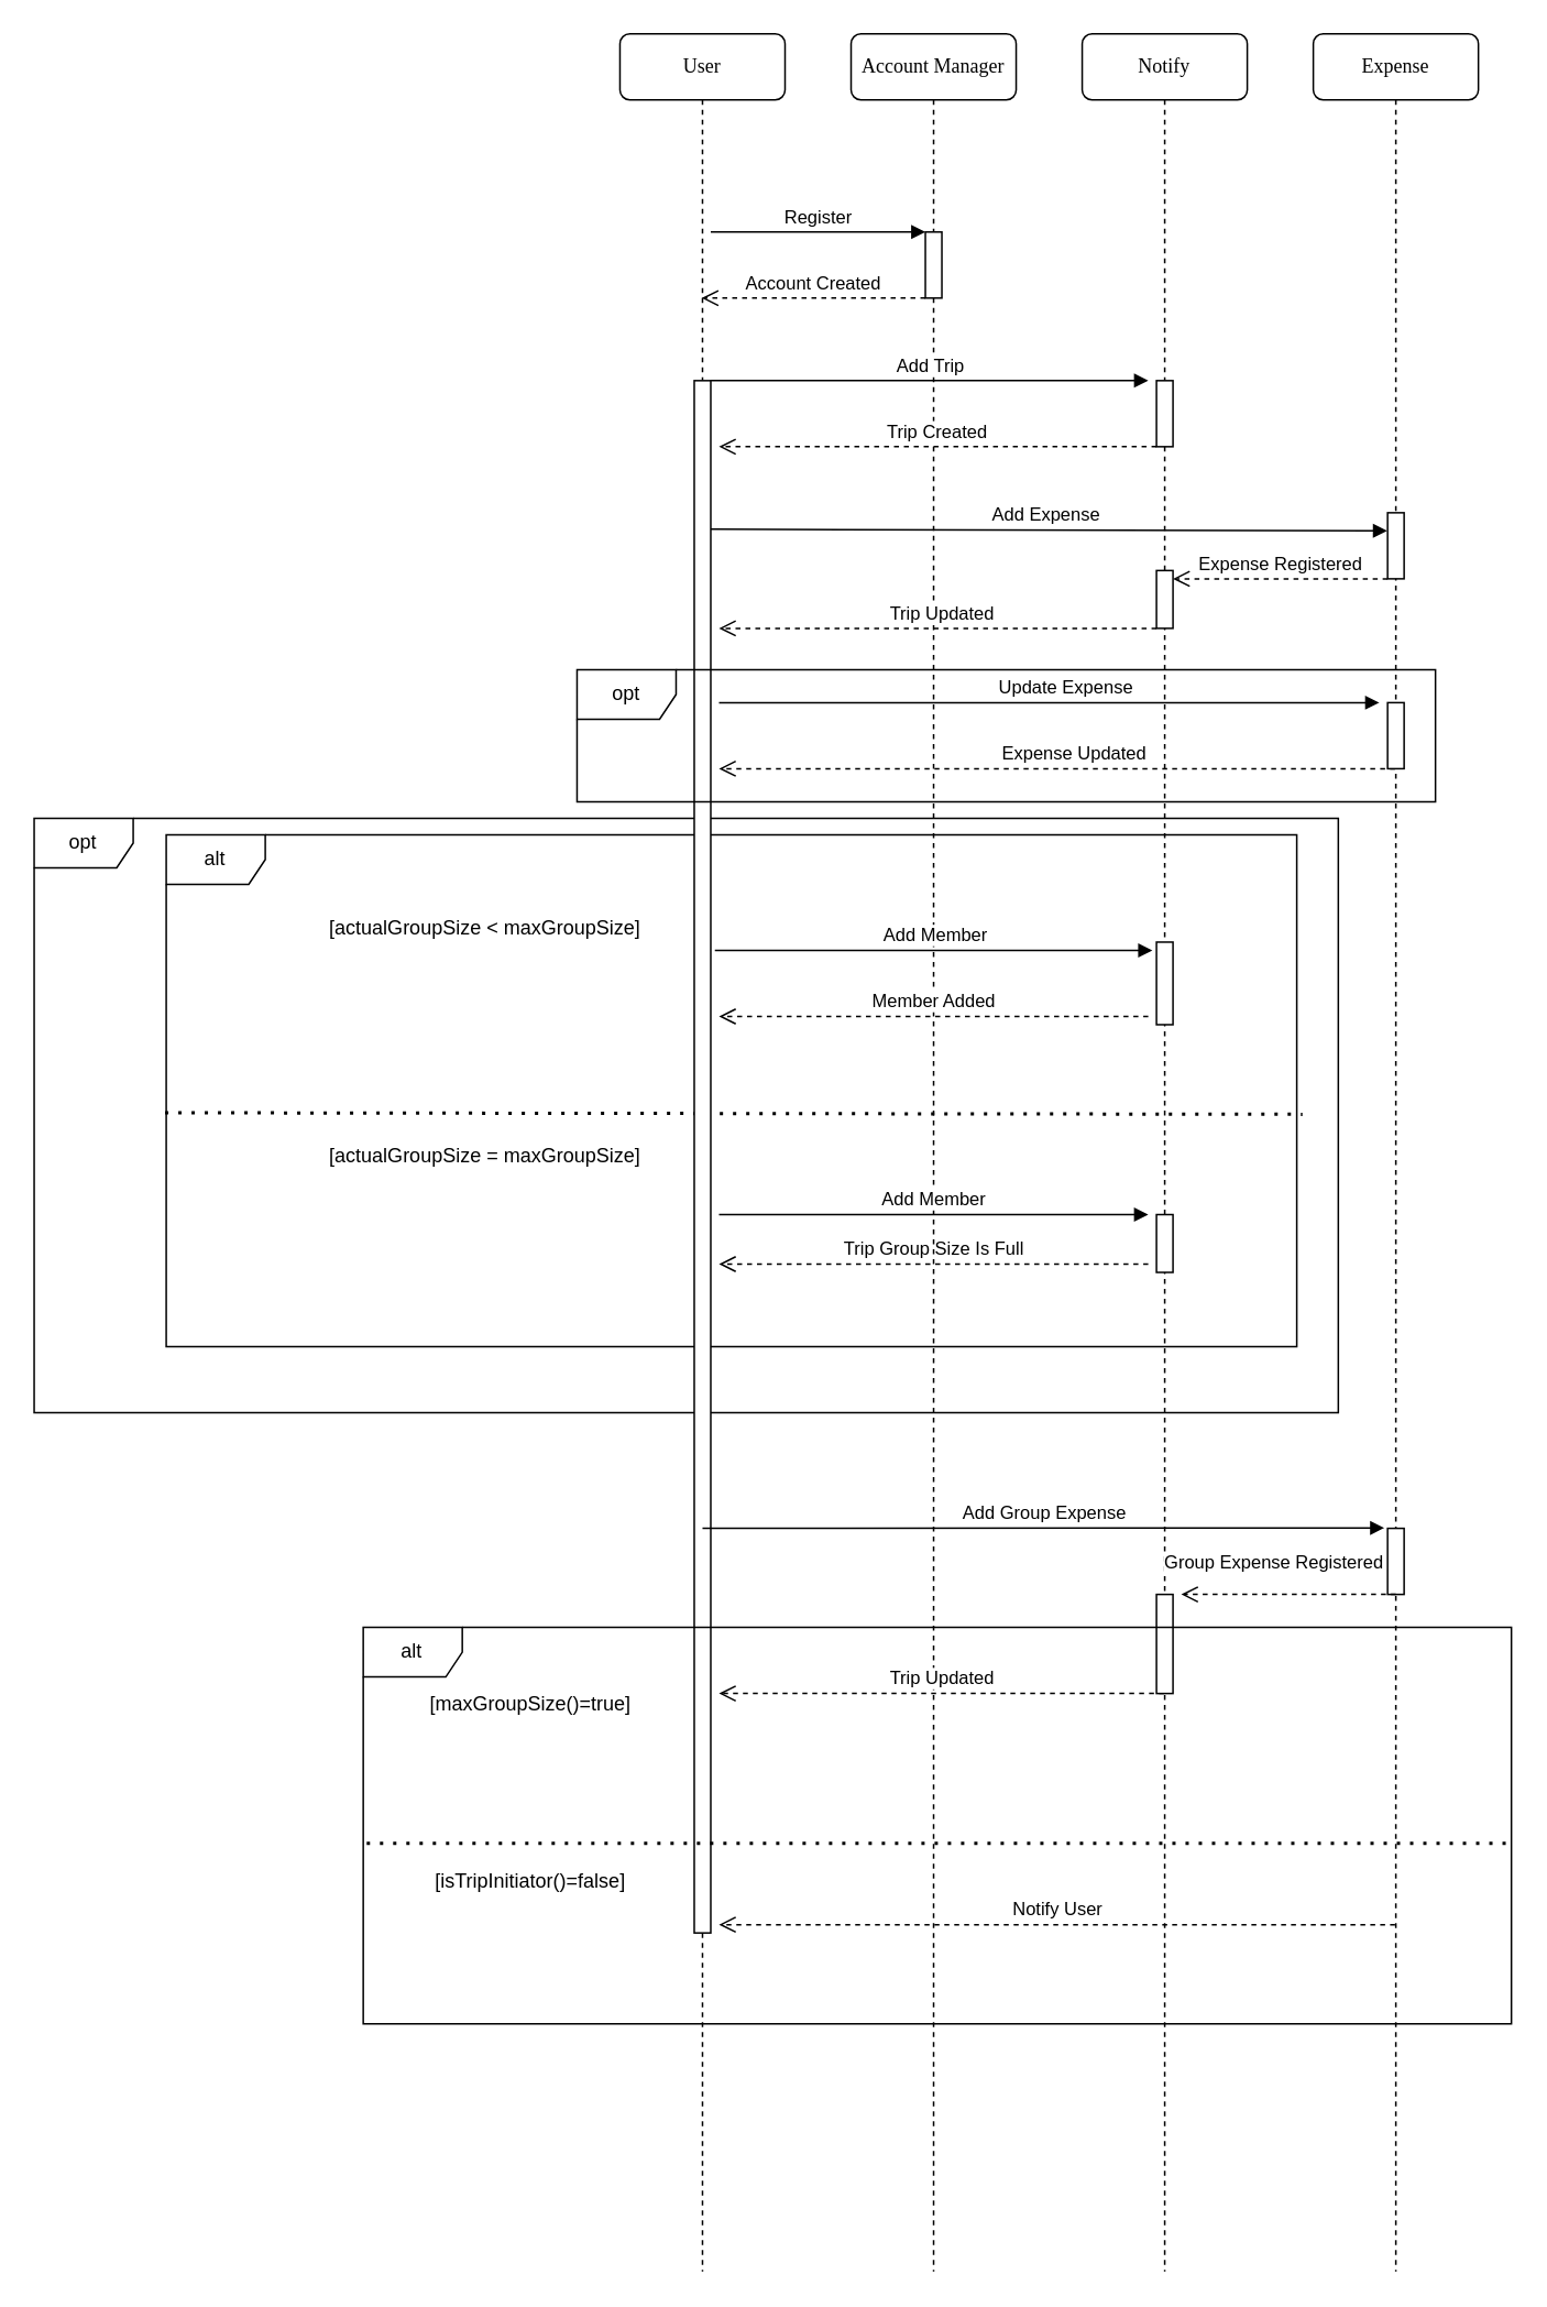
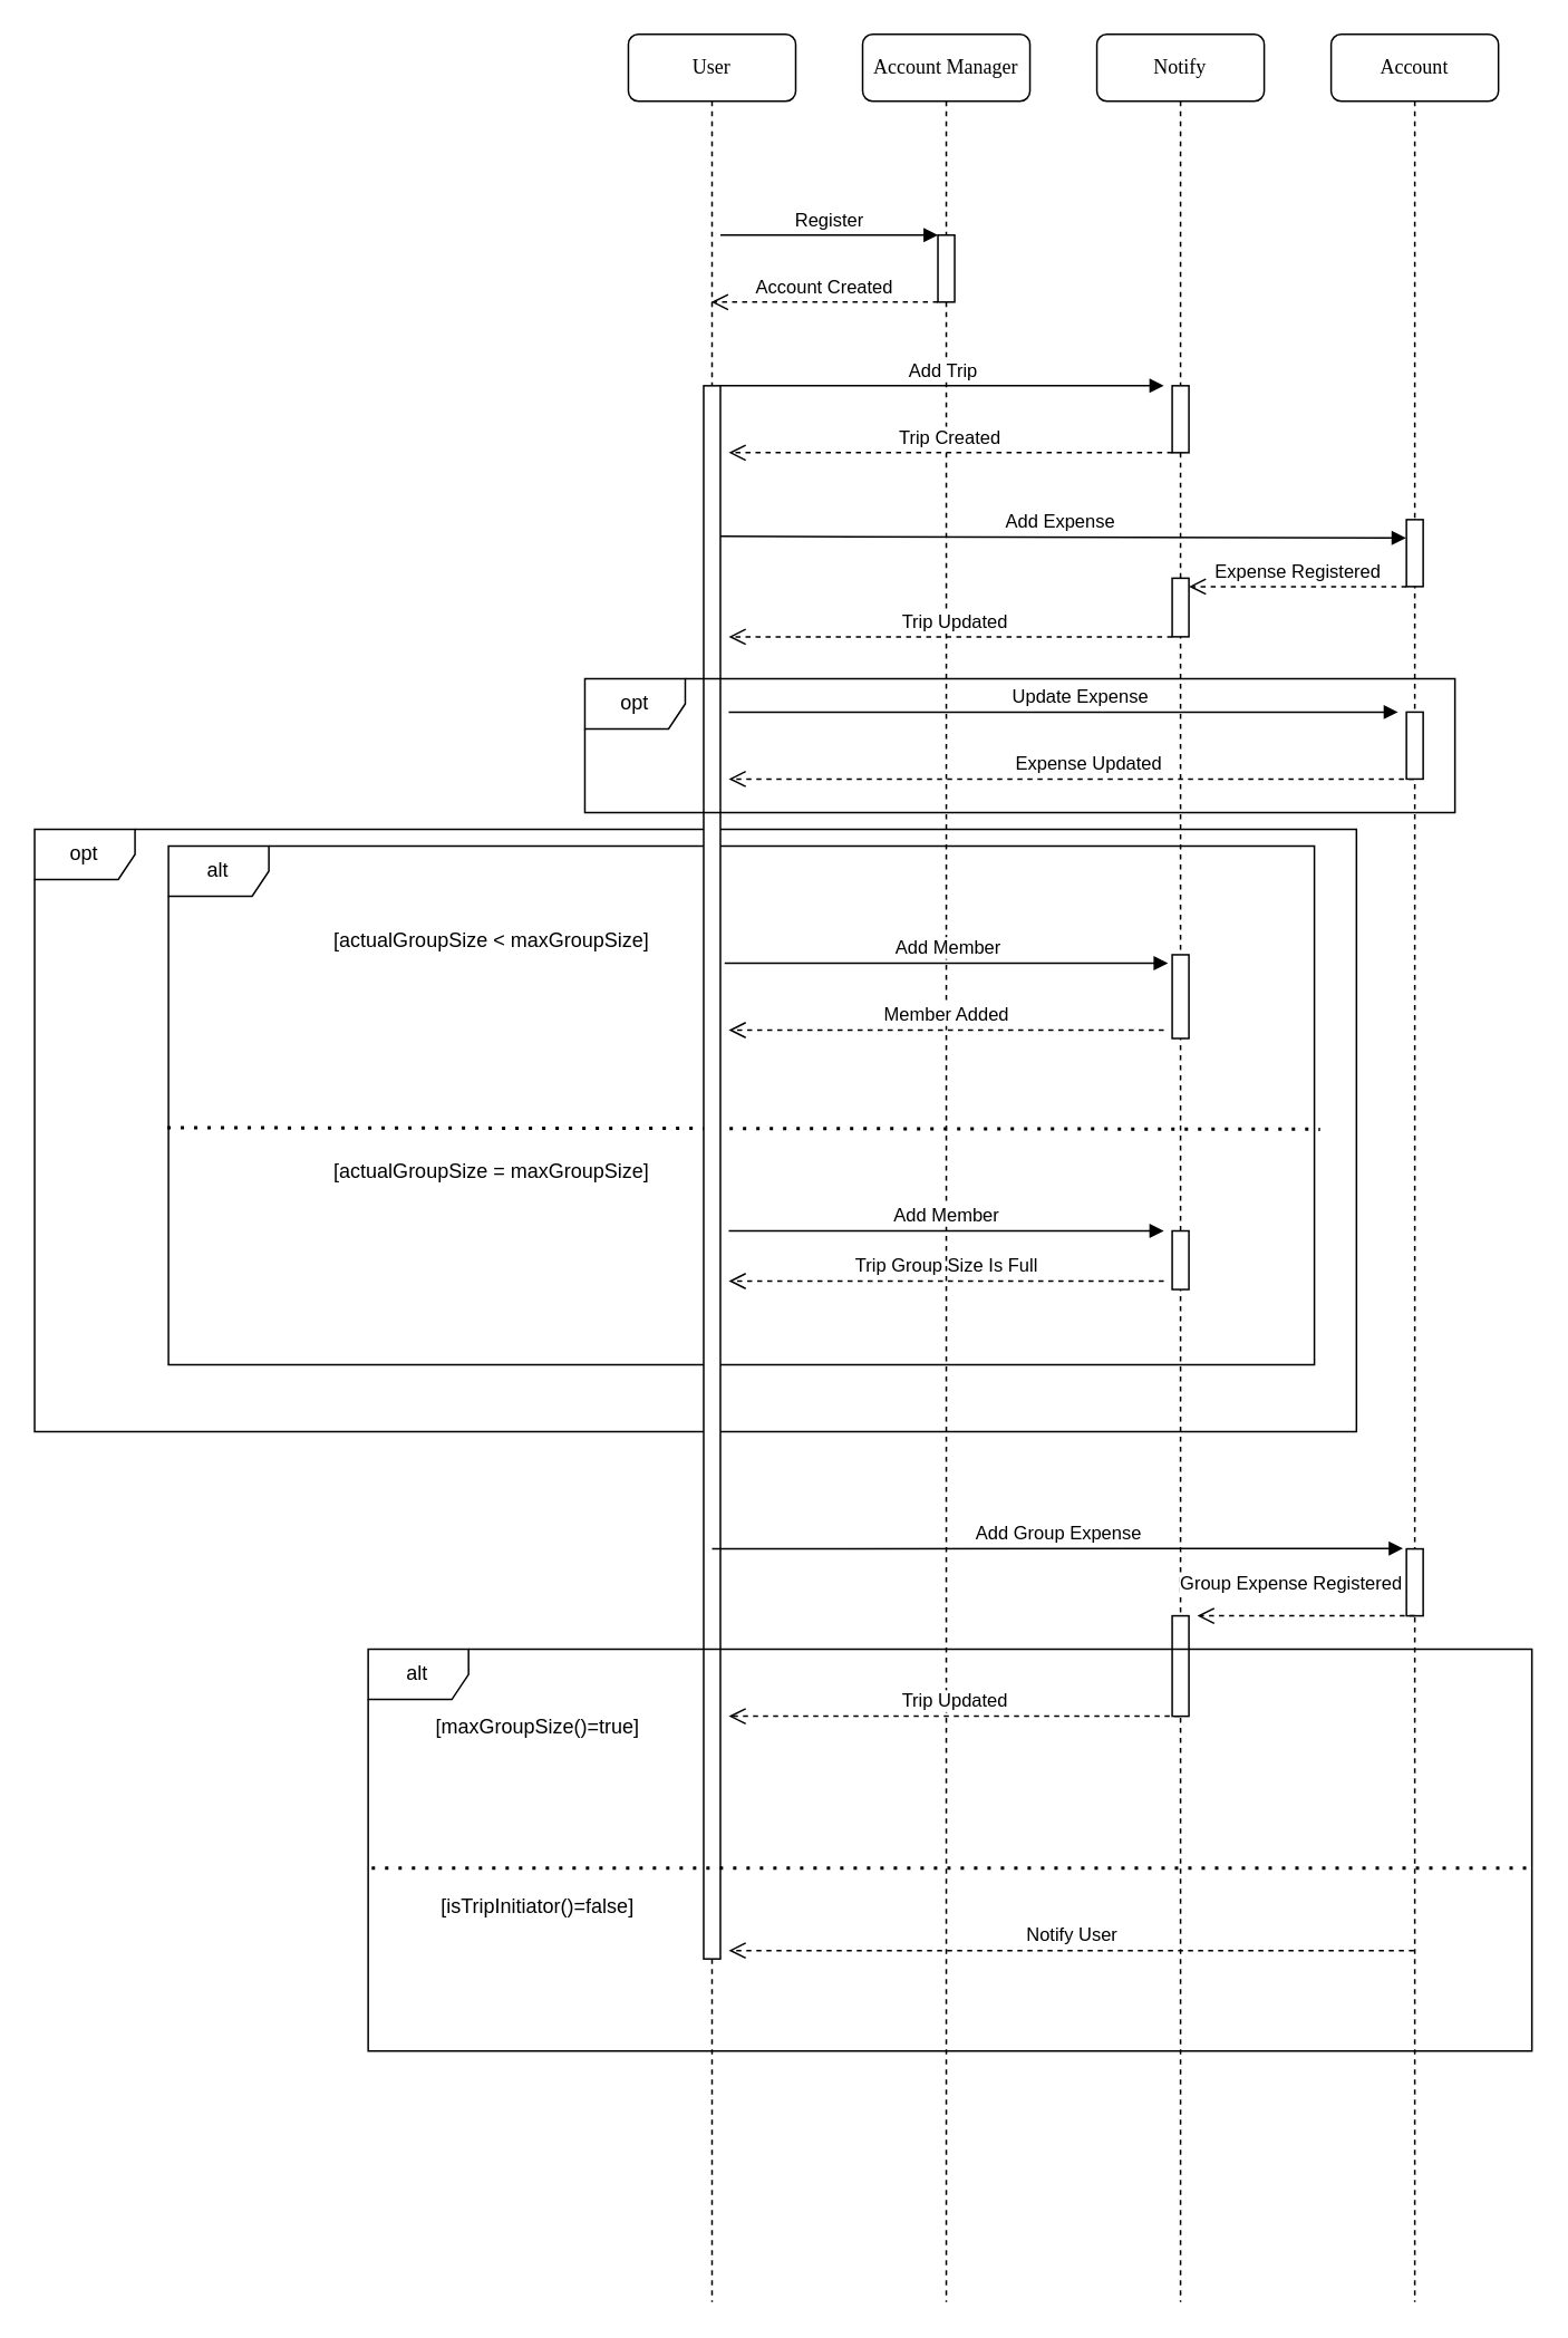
- <mxCell id="23" value="Expense" style="shape=umlLifeline;perimeter=lifelinePerimeter;whiteSpace=wrap;html=1;container=1;collapsible=0;recursiveResize=0;outlineConnect=0;rounded=1;shadow=0;comic=0;labelBackgroundColor=none;strokeWidth=1;fontFamily=Verdana;fontSize=12;align=center;" parent="1" vertex="1"><mxGeometry x="795" y="20" width="100" height="1355" as="geometry" /></mxCell>
+ <mxCell id="23" value="Account" style="shape=umlLifeline;perimeter=lifelinePerimeter;whiteSpace=wrap;html=1;container=1;collapsible=0;recursiveResize=0;outlineConnect=0;rounded=1;shadow=0;comic=0;labelBackgroundColor=none;strokeWidth=1;fontFamily=Verdana;fontSize=12;align=center;" parent="1" vertex="1"><mxGeometry x="795" y="20" width="100" height="1355" as="geometry" /></mxCell>
